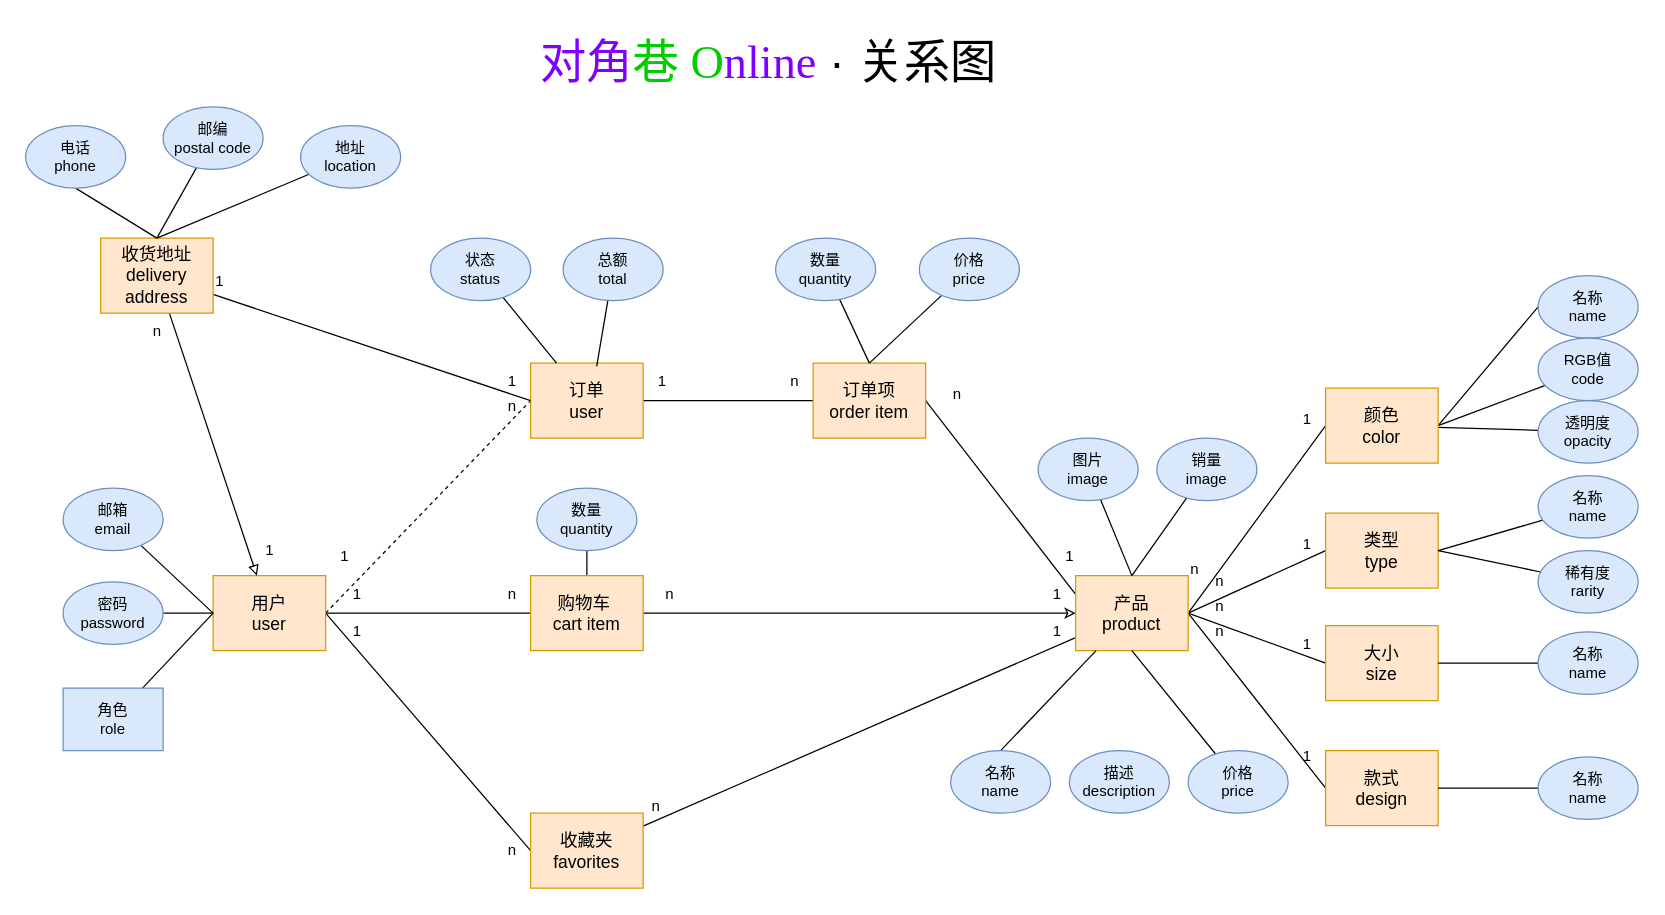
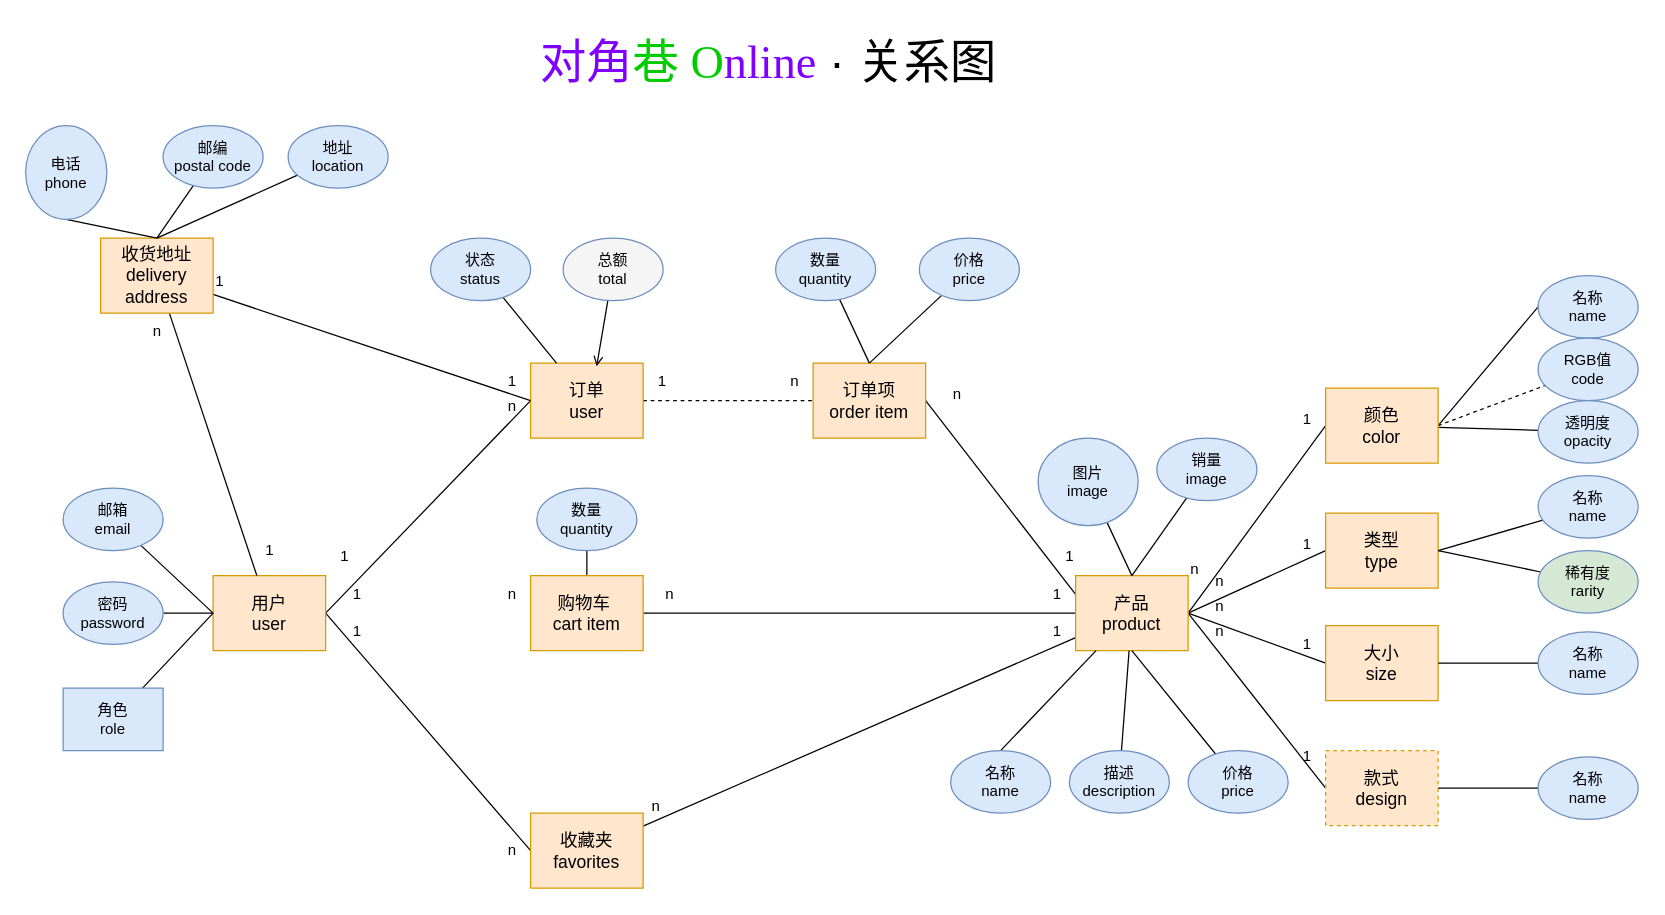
- <mxCell id="76" value="邮编&lt;br&gt;postal code" style="ellipse;whiteSpace=wrap;html=1;fillColor=#dae8fc;strokeColor=#6c8ebf;" parent="1" vertex="1"><mxGeometry x="130" y="85" width="80" height="50" as="geometry" /></mxCell>
+ <mxCell id="76" value="邮编&lt;br&gt;postal code" style="ellipse;whiteSpace=wrap;html=1;fillColor=#dae8fc;strokeColor=#6c8ebf;" parent="1" vertex="1"><mxGeometry x="130" y="100" width="80" height="50" as="geometry" /></mxCell>
- <mxCell id="74" value="电话&lt;br&gt;phone" style="ellipse;whiteSpace=wrap;html=1;fillColor=#dae8fc;strokeColor=#6c8ebf;" parent="1" vertex="1"><mxGeometry x="20" y="100" width="80" height="50" as="geometry" /></mxCell>
+ <mxCell id="74" value="电话&lt;br&gt;phone" style="ellipse;whiteSpace=wrap;html=1;fillColor=#dae8fc;strokeColor=#6c8ebf;" parent="1" vertex="1"><mxGeometry x="20" y="100" width="65" height="75" as="geometry" /></mxCell>
- <mxCell id="78" value="地址&lt;br&gt;location" style="ellipse;whiteSpace=wrap;html=1;fillColor=#dae8fc;strokeColor=#6c8ebf;" parent="1" vertex="1"><mxGeometry x="240" y="100" width="80" height="50" as="geometry" /></mxCell>
+ <mxCell id="78" value="地址&lt;br&gt;location" style="ellipse;whiteSpace=wrap;html=1;fillColor=#dae8fc;strokeColor=#6c8ebf;" parent="1" vertex="1"><mxGeometry x="230" y="100" width="80" height="50" as="geometry" /></mxCell>
- <mxCell id="86" value="总额&lt;br&gt;total" style="ellipse;whiteSpace=wrap;html=1;fillColor=#dae8fc;strokeColor=#6c8ebf;" parent="1" vertex="1"><mxGeometry x="450" y="190" width="80" height="50" as="geometry" /></mxCell>
+ <mxCell id="86" value="总额&lt;br&gt;total" style="ellipse;whiteSpace=wrap;html=1;fillColor=#f5f5f5;strokeColor=#6c8ebf;" parent="1" vertex="1"><mxGeometry x="450" y="190" width="80" height="50" as="geometry" /></mxCell>
- <mxCell id="85" style="rounded=0;orthogonalLoop=1;jettySize=auto;html=1;entryX=0.587;entryY=0.043;entryDx=0;entryDy=0;entryPerimeter=0;endArrow=none;endFill=0;" parent="1" source="86" target="7" edge="1"><mxGeometry relative="1" as="geometry" /></mxCell>
+ <mxCell id="85" style="rounded=0;orthogonalLoop=1;jettySize=auto;html=1;entryX=0.587;entryY=0.043;entryDx=0;entryDy=0;entryPerimeter=0;endArrow=open;endFill=0;" parent="1" source="86" target="7" edge="1"><mxGeometry relative="1" as="geometry" /></mxCell>
- <mxCell id="6" style="rounded=0;orthogonalLoop=1;jettySize=auto;html=1;exitX=1;exitY=0.5;exitDx=0;exitDy=0;endArrow=none;endFill=0;" parent="1" source="7" target="14" edge="1"><mxGeometry relative="1" as="geometry" /></mxCell>
+ <mxCell id="6" style="rounded=0;orthogonalLoop=1;jettySize=auto;html=1;exitX=1;exitY=0.5;exitDx=0;exitDy=0;endArrow=none;endFill=0;dashed=1;" parent="1" source="7" target="14" edge="1"><mxGeometry relative="1" as="geometry" /></mxCell>
- <mxCell id="35" style="rounded=0;orthogonalLoop=1;jettySize=auto;html=1;endArrow=none;endFill=0;" parent="1" source="37" target="88" edge="1"><mxGeometry relative="1" as="geometry"><Array as="points"><mxPoint x="1150" y="340" /></Array></mxGeometry></mxCell>
+ <mxCell id="35" style="rounded=0;orthogonalLoop=1;jettySize=auto;html=1;endArrow=none;endFill=0;dashed=1;" parent="1" source="37" target="88" edge="1"><mxGeometry relative="1" as="geometry"><Array as="points"><mxPoint x="1150" y="340" /></Array></mxGeometry></mxCell>
- <mxCell id="62" value="图片&lt;br&gt;image" style="ellipse;whiteSpace=wrap;html=1;fillColor=#dae8fc;strokeColor=#6c8ebf;" parent="1" vertex="1"><mxGeometry x="830" y="350" width="80" height="50" as="geometry" /></mxCell>
+ <mxCell id="62" value="图片&lt;br&gt;image" style="ellipse;whiteSpace=wrap;html=1;fillColor=#dae8fc;strokeColor=#6c8ebf;" parent="1" vertex="1"><mxGeometry x="830" y="350" width="80" height="70" as="geometry" /></mxCell>
- <mxCell id="3" style="rounded=0;orthogonalLoop=1;jettySize=auto;html=1;exitX=1;exitY=0.5;exitDx=0;exitDy=0;entryX=0;entryY=0.5;entryDx=0;entryDy=0;endArrow=none;endFill=0;dashed=1;" parent="1" source="5" target="7" edge="1"><mxGeometry relative="1" as="geometry" /></mxCell>
+ <mxCell id="3" style="rounded=0;orthogonalLoop=1;jettySize=auto;html=1;exitX=1;exitY=0.5;exitDx=0;exitDy=0;entryX=0;entryY=0.5;entryDx=0;entryDy=0;endArrow=none;endFill=0;" parent="1" source="5" target="7" edge="1"><mxGeometry relative="1" as="geometry" /></mxCell>
- <mxCell id="68" style="rounded=0;orthogonalLoop=1;jettySize=auto;html=1;endArrow=block;endFill=0;" parent="1" source="70" target="5" edge="1"><mxGeometry relative="1" as="geometry" /></mxCell>
+ <mxCell id="68" style="rounded=0;orthogonalLoop=1;jettySize=auto;html=1;endArrow=none;endFill=0;" parent="1" source="70" target="5" edge="1"><mxGeometry relative="1" as="geometry" /></mxCell>
- <mxCell id="93" value="稀有度&lt;br&gt;rarity" style="ellipse;whiteSpace=wrap;html=1;fillColor=#dae8fc;strokeColor=#6c8ebf;" parent="1" vertex="1"><mxGeometry x="1230" y="440" width="80" height="50" as="geometry" /></mxCell>
+ <mxCell id="93" value="稀有度&lt;br&gt;rarity" style="ellipse;whiteSpace=wrap;html=1;fillColor=#d5e8d4;strokeColor=#6c8ebf;" parent="1" vertex="1"><mxGeometry x="1230" y="440" width="80" height="50" as="geometry" /></mxCell>
- <mxCell id="2" style="rounded=0;orthogonalLoop=1;jettySize=auto;html=1;endArrow=none;endFill=0;" parent="1" source="5" target="10" edge="1"><mxGeometry relative="1" as="geometry" /></mxCell>
- <mxCell id="8" style="rounded=0;orthogonalLoop=1;jettySize=auto;html=1;endArrow=classic;endFill=0;" parent="1" source="10" target="19" edge="1"><mxGeometry relative="1" as="geometry" /></mxCell>
+ <mxCell id="8" style="rounded=0;orthogonalLoop=1;jettySize=auto;html=1;endArrow=none;endFill=0;" parent="1" source="10" target="19" edge="1"><mxGeometry relative="1" as="geometry" /></mxCell>
+ <mxCell id="57" style="rounded=0;orthogonalLoop=1;jettySize=auto;html=1;endArrow=none;endFill=0;" parent="1" source="58" target="19" edge="1"><mxGeometry relative="1" as="geometry" /></mxCell>
- <mxCell id="40" value="&lt;span style=&quot;font-size: 14px;&quot;&gt;款式&lt;br&gt;design&lt;br&gt;&lt;/span&gt;" style="rounded=0;whiteSpace=wrap;html=1;fillColor=#ffe6cc;strokeColor=#d79b00;" parent="1" vertex="1"><mxGeometry x="1060" y="600" width="90" height="60" as="geometry" /></mxCell>
+ <mxCell id="40" value="&lt;span style=&quot;font-size: 14px;&quot;&gt;款式&lt;br&gt;design&lt;br&gt;&lt;/span&gt;" style="rounded=0;whiteSpace=wrap;html=1;fillColor=#ffe6cc;strokeColor=#d79b00;dashed=1;" parent="1" vertex="1"><mxGeometry x="1060" y="600" width="90" height="60" as="geometry" /></mxCell>
